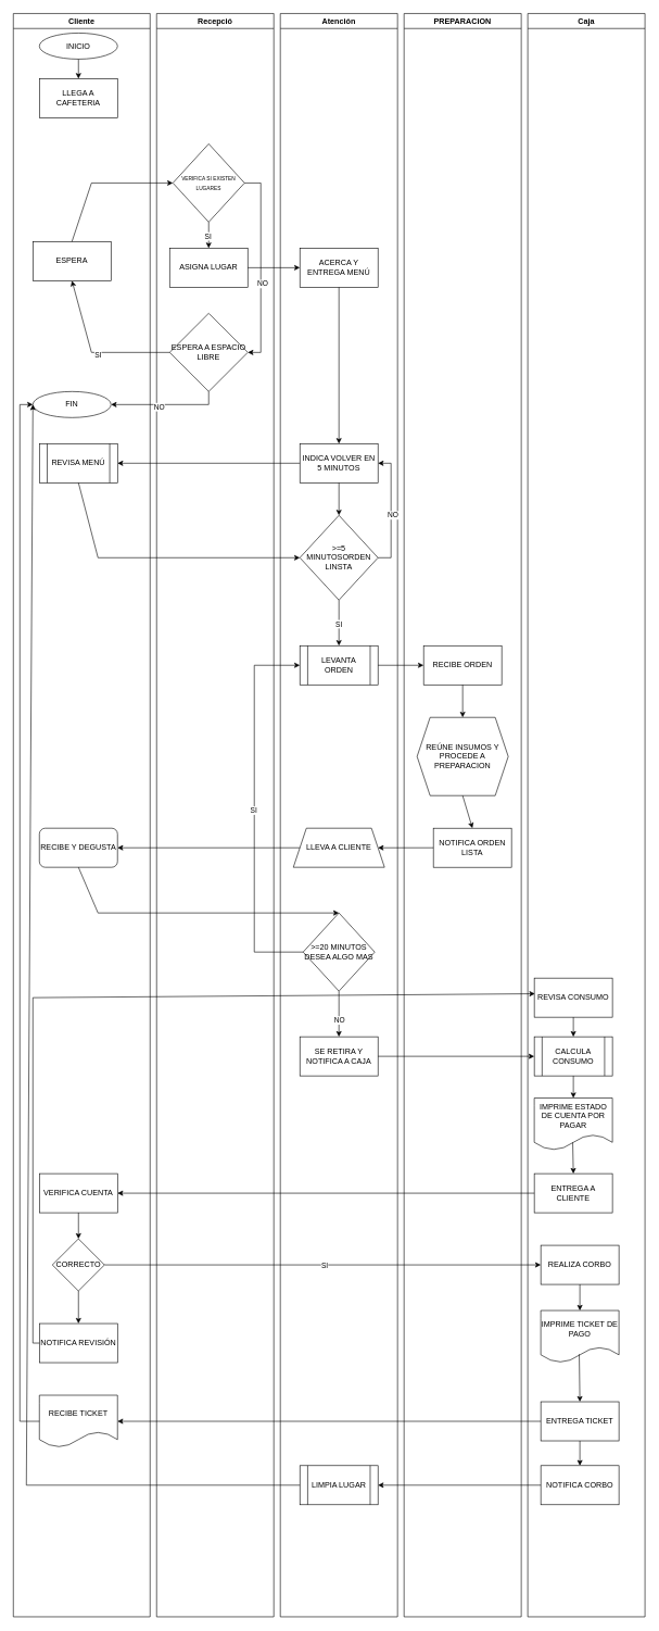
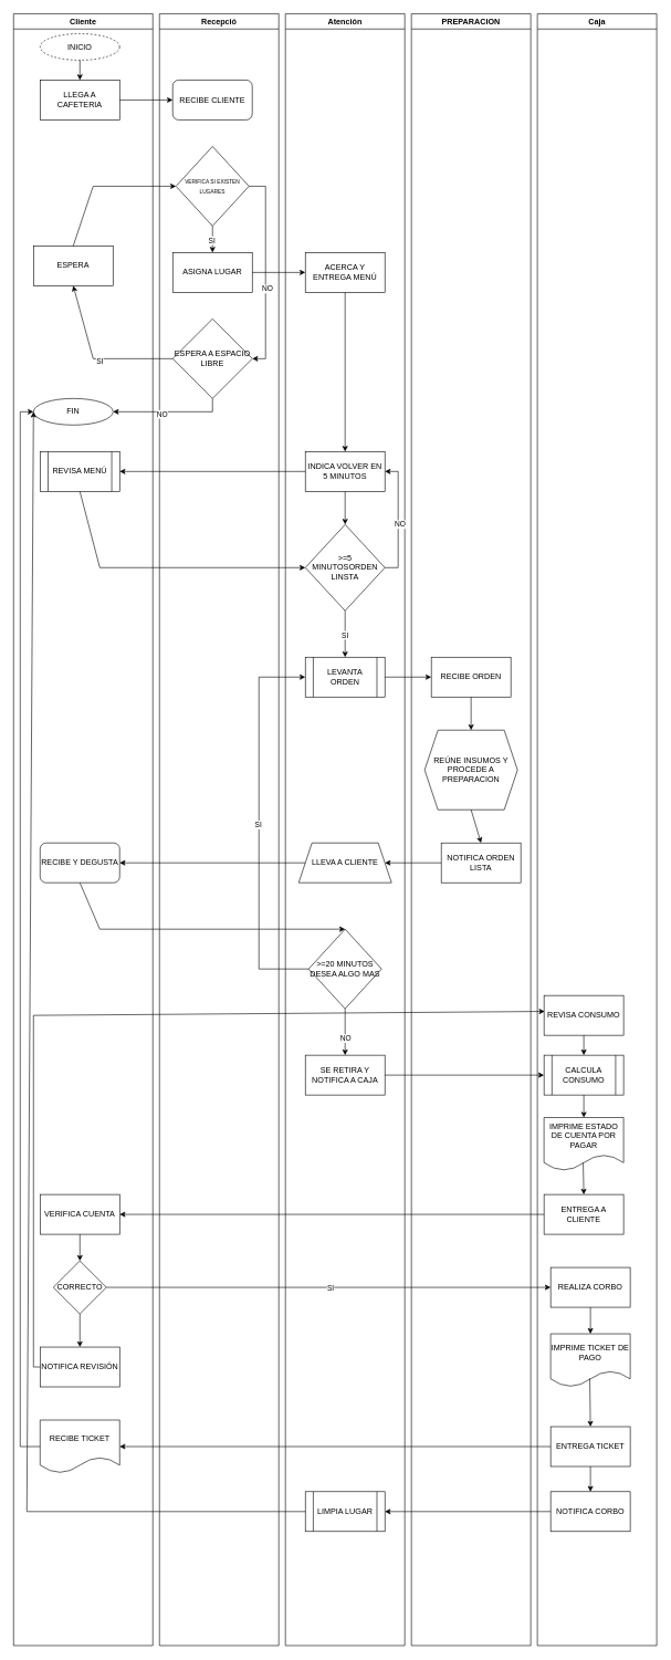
- <mxCell id="31" value="INICIO" style="ellipse;whiteSpace=wrap;html=1;" vertex="1" parent="30"><mxGeometry x="40" y="30" width="120" height="40" as="geometry" /></mxCell>
+ <mxCell id="31" value="INICIO" style="ellipse;whiteSpace=wrap;html=1;dashed=1;" vertex="1" parent="30"><mxGeometry x="40" y="30" width="120" height="40" as="geometry" /></mxCell>
+ <mxCell id="51" value="" style="endArrow=classic;html=1;rounded=0;exitX=1;exitY=0.5;exitDx=0;exitDy=0;entryX=0;entryY=0.5;entryDx=0;entryDy=0;" edge="1" parent="1" source="32" target="3"><mxGeometry width="50" height="50" relative="1" as="geometry"><mxPoint x="420" y="180" as="sourcePoint" /><mxPoint x="470" y="130" as="targetPoint" /></mxGeometry></mxCell>
+ <mxCell id="3" value="RECIBE CLIENTE" style="rounded=1;whiteSpace=wrap;html=1;" vertex="1" parent="2"><mxGeometry x="20" y="100" width="120" height="60" as="geometry" /></mxCell>
